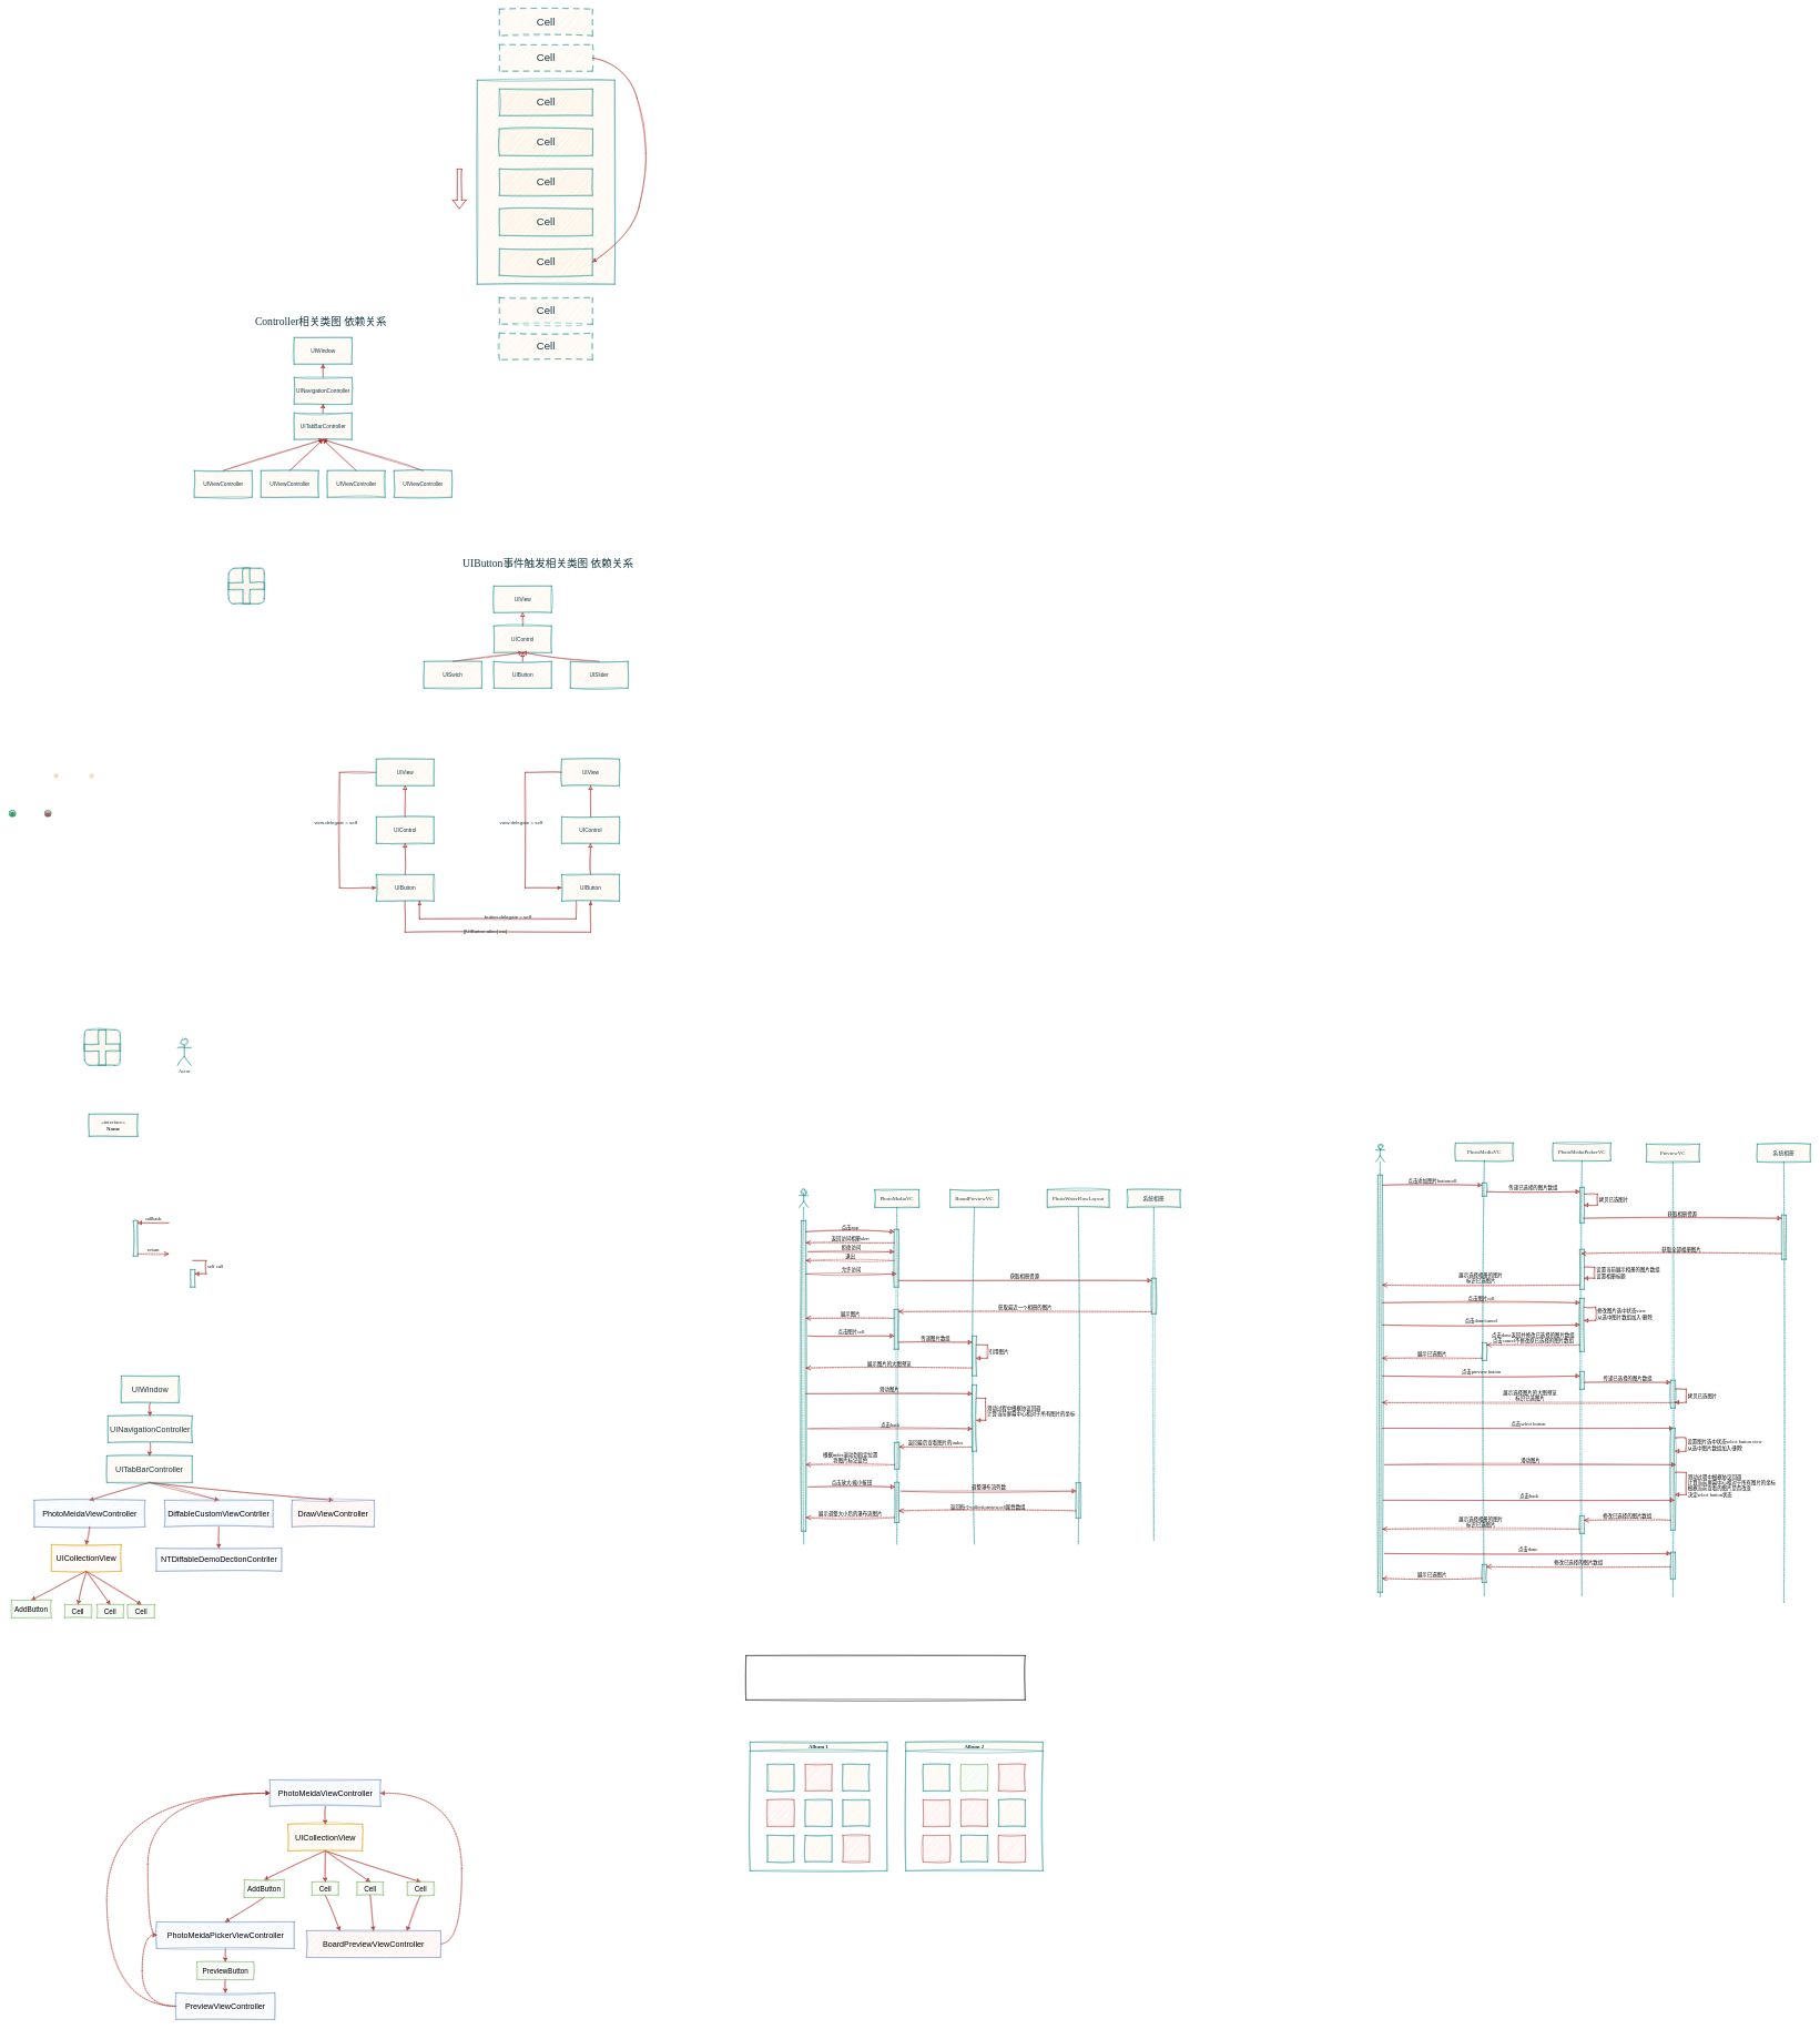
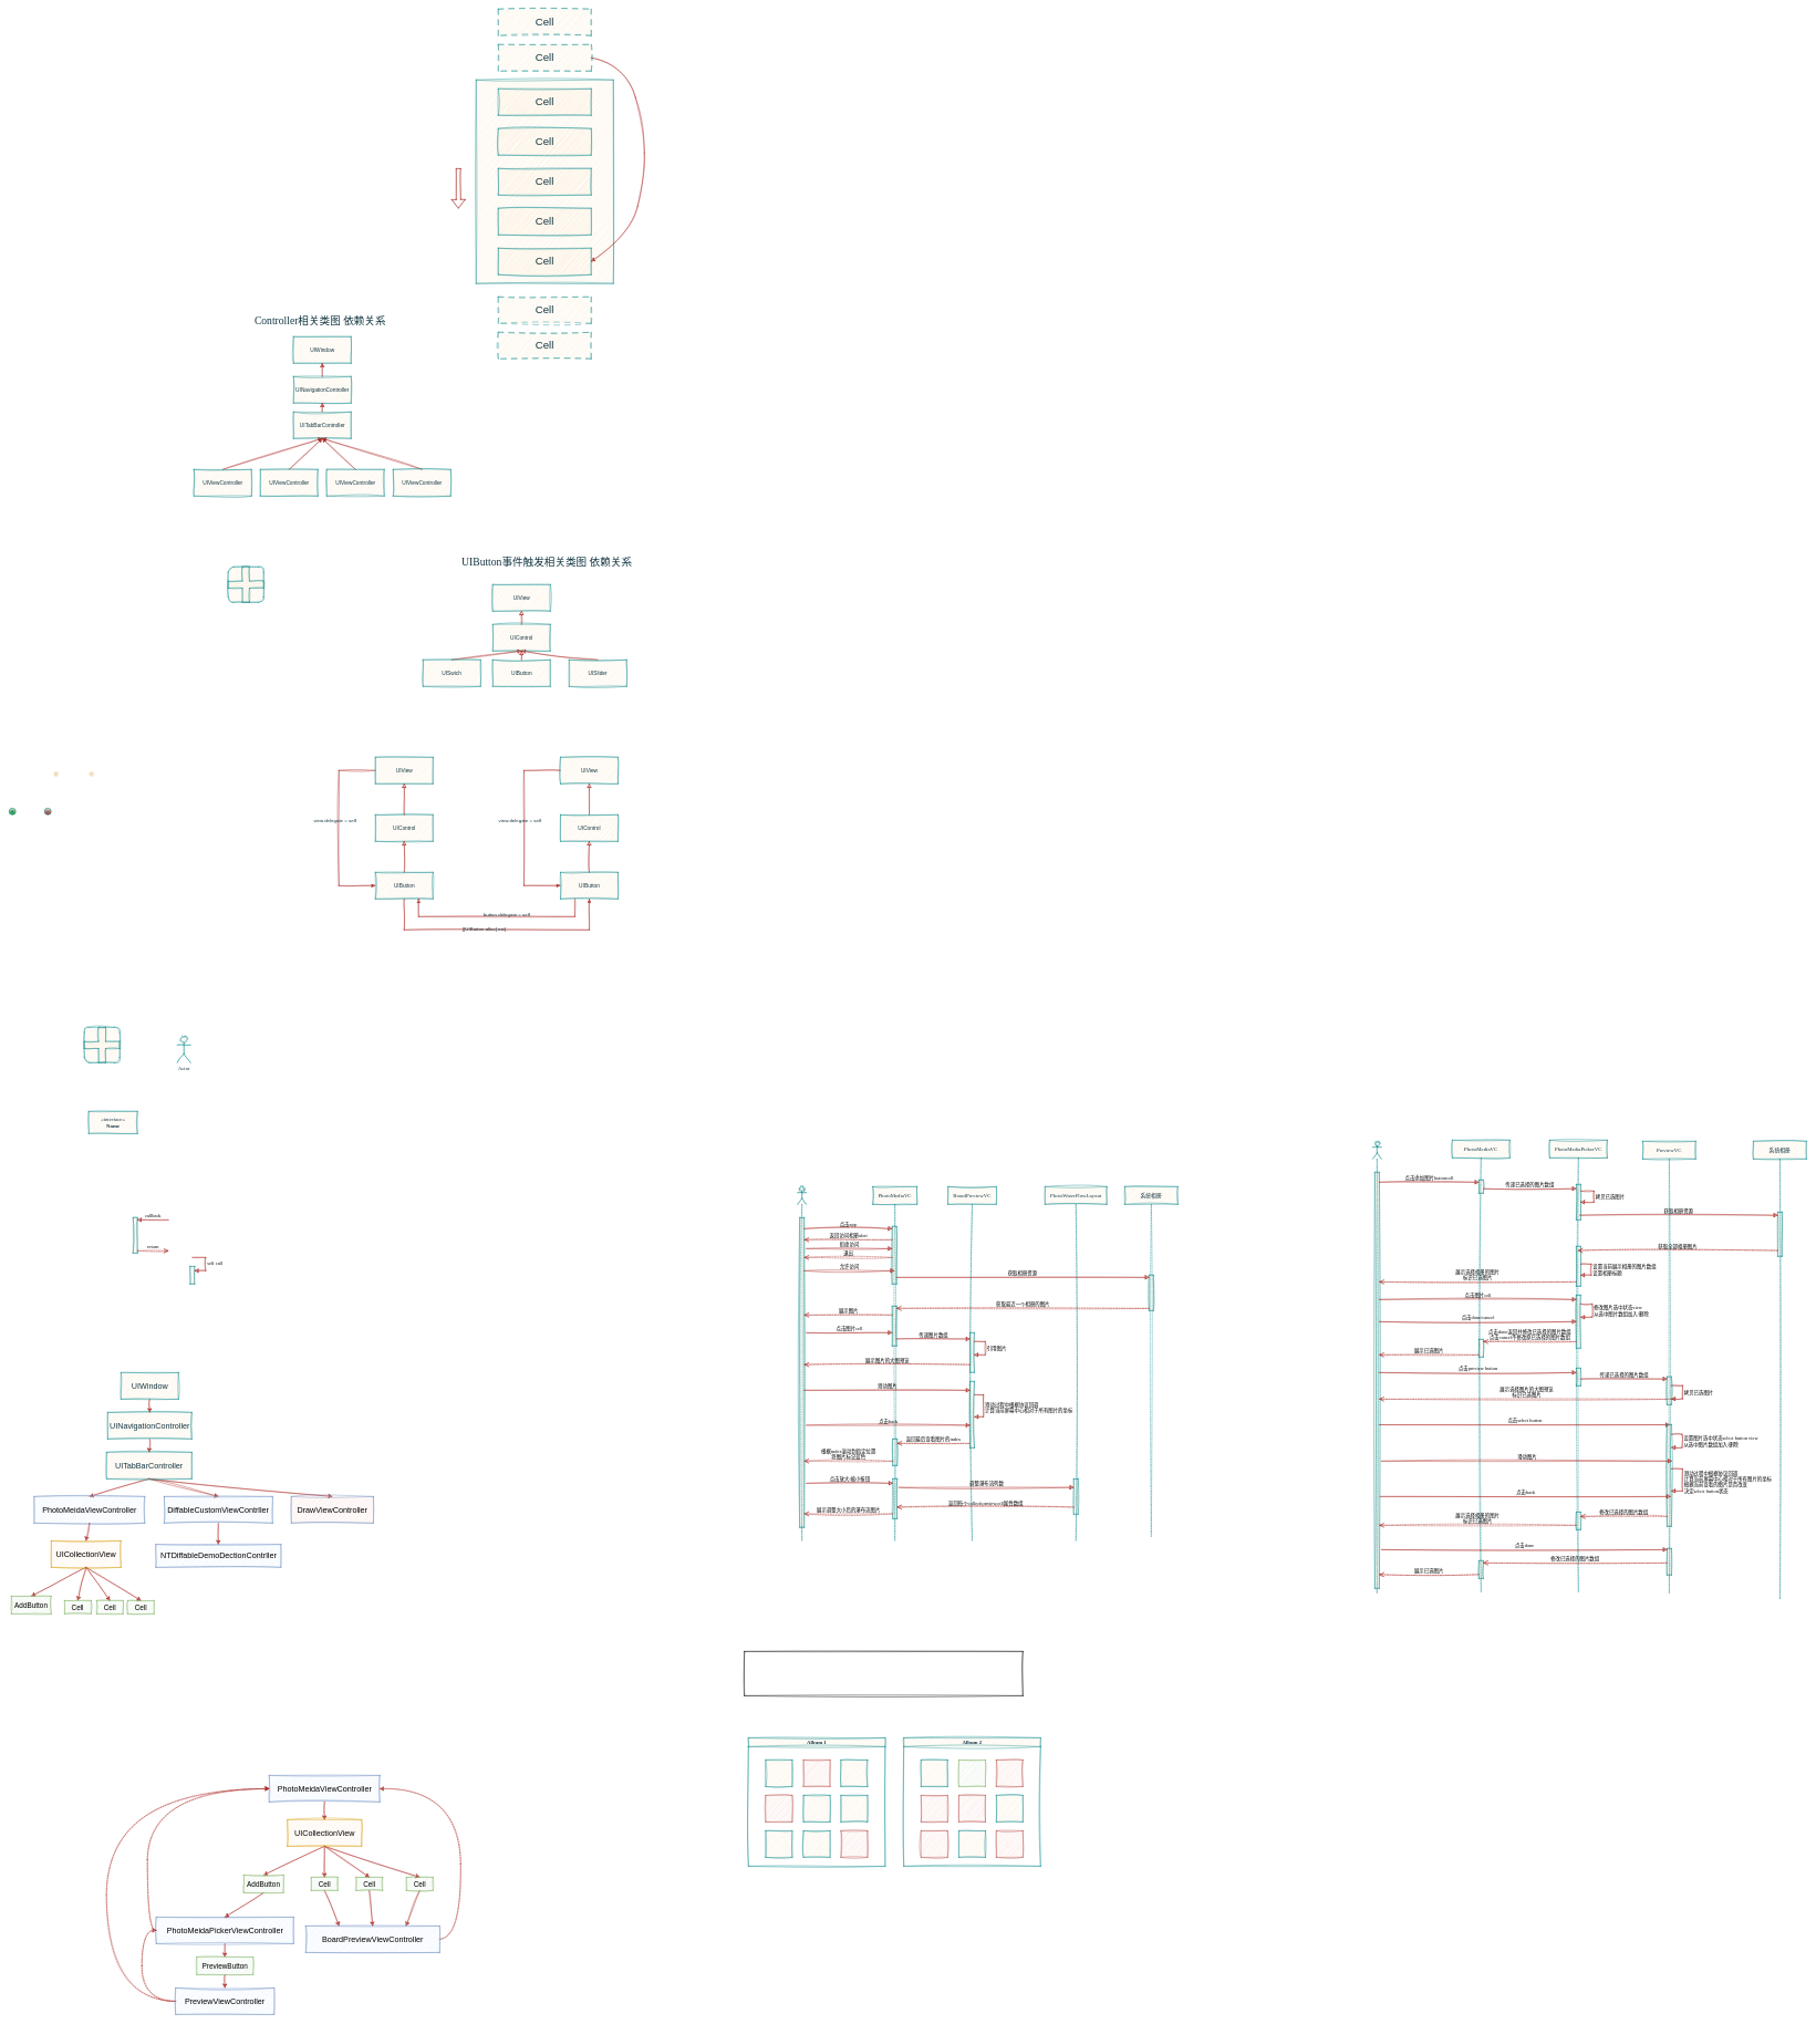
- <mxCell id="122" value="&lt;font style=&quot;font-size: 18px;&quot;&gt;BoardPreviewViewController&lt;/font&gt;" style="rounded=0;whiteSpace=wrap;html=1;sketch=1;curveFitting=1;jiggle=2;fillColor=#f8cecc;strokeColor=#6c8ebf;labelBackgroundColor=none;" vertex="1" parent="1"><mxGeometry x="690" y="4350" width="302.5" height="60" as="geometry" /></mxCell>
+ <mxCell id="122" value="&lt;font style=&quot;font-size: 18px;&quot;&gt;BoardPreviewViewController&lt;/font&gt;" style="rounded=0;whiteSpace=wrap;html=1;sketch=1;curveFitting=1;jiggle=2;fillColor=#dae8fc;strokeColor=#6c8ebf;labelBackgroundColor=none;" vertex="1" parent="1"><mxGeometry x="690" y="4350" width="302.5" height="60" as="geometry" /></mxCell>
